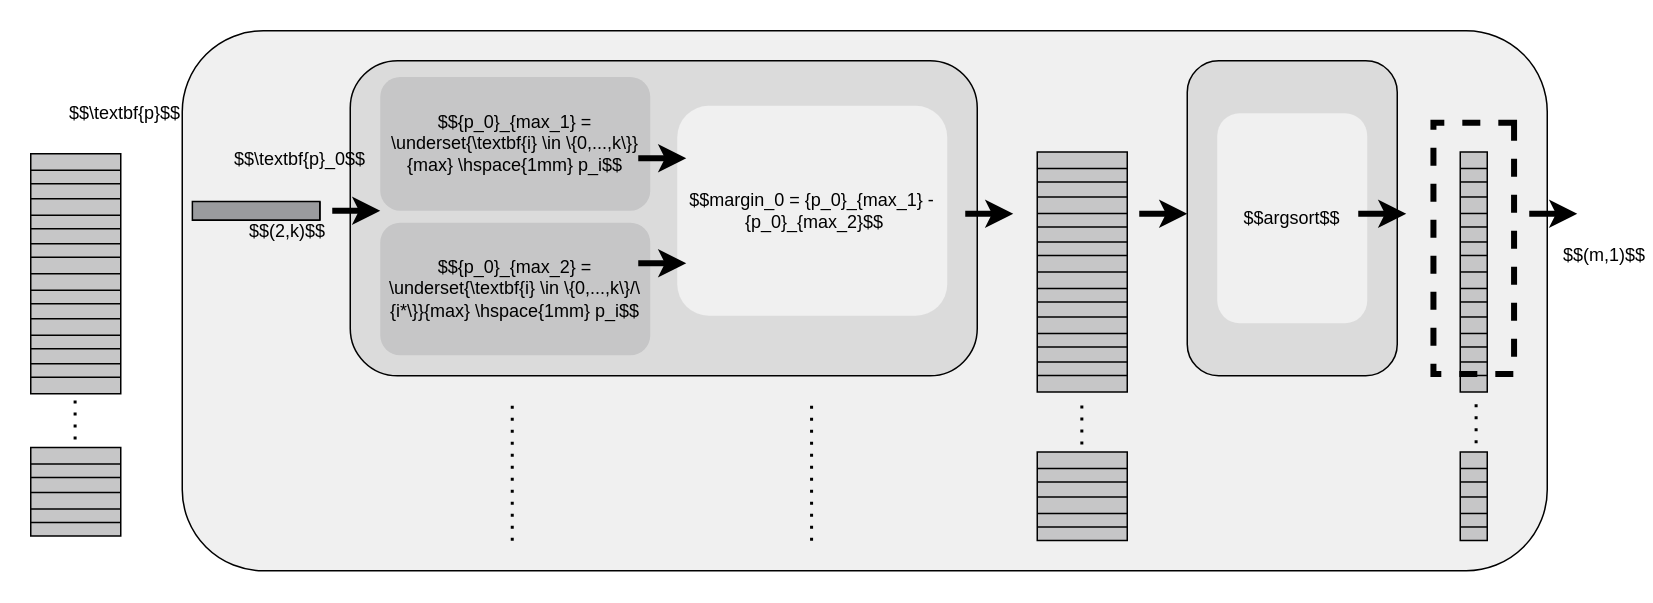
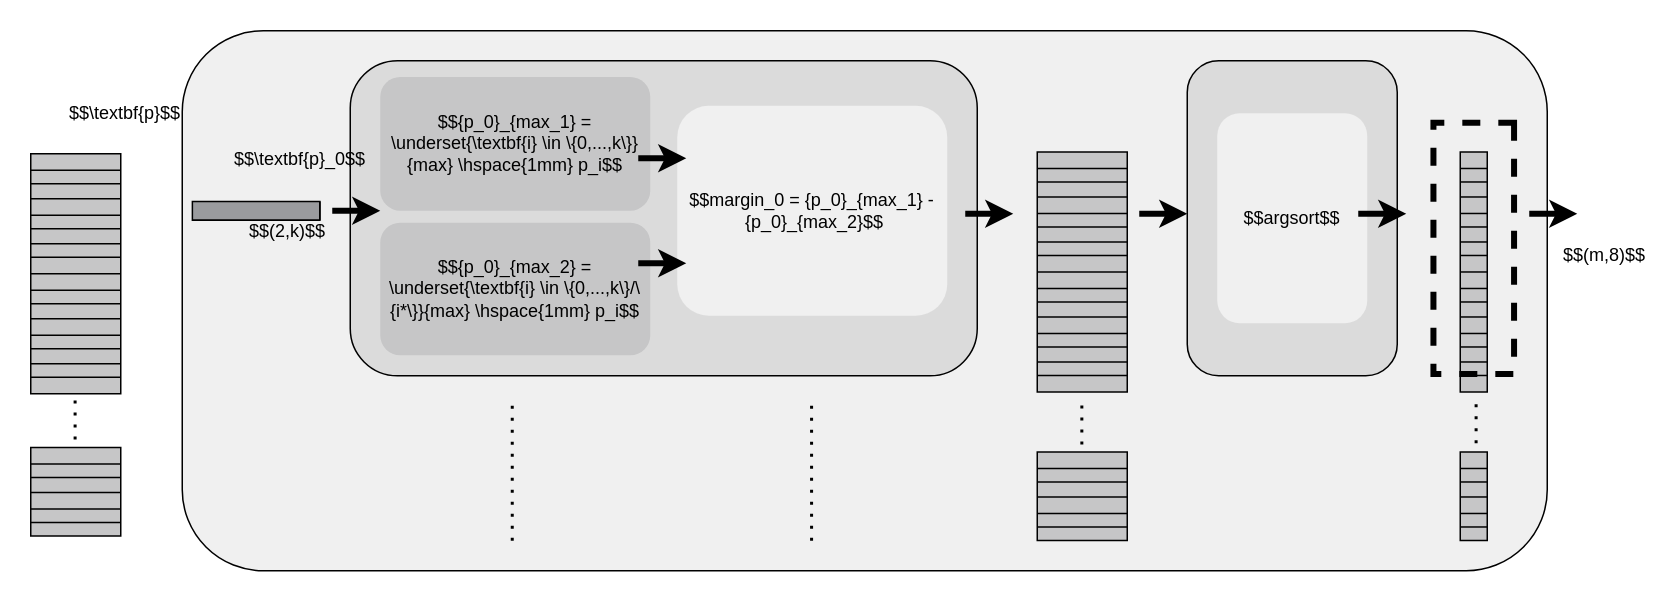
- <mxCell id="165" value="&lt;font style=&quot;font-size: 12px;&quot;&gt;$$(m,1)$$&lt;/font&gt;" style="text;whiteSpace=wrap;html=1;" vertex="1" parent="1"><mxGeometry x="1039.75" y="155.82" width="40" height="50" as="geometry" /></mxCell>
+ <mxCell id="165" value="&lt;font style=&quot;font-size: 12px;&quot;&gt;$$(m,8)$$&lt;/font&gt;" style="text;whiteSpace=wrap;html=1;" vertex="1" parent="1"><mxGeometry x="1039.75" y="155.82" width="40" height="50" as="geometry" /></mxCell>
